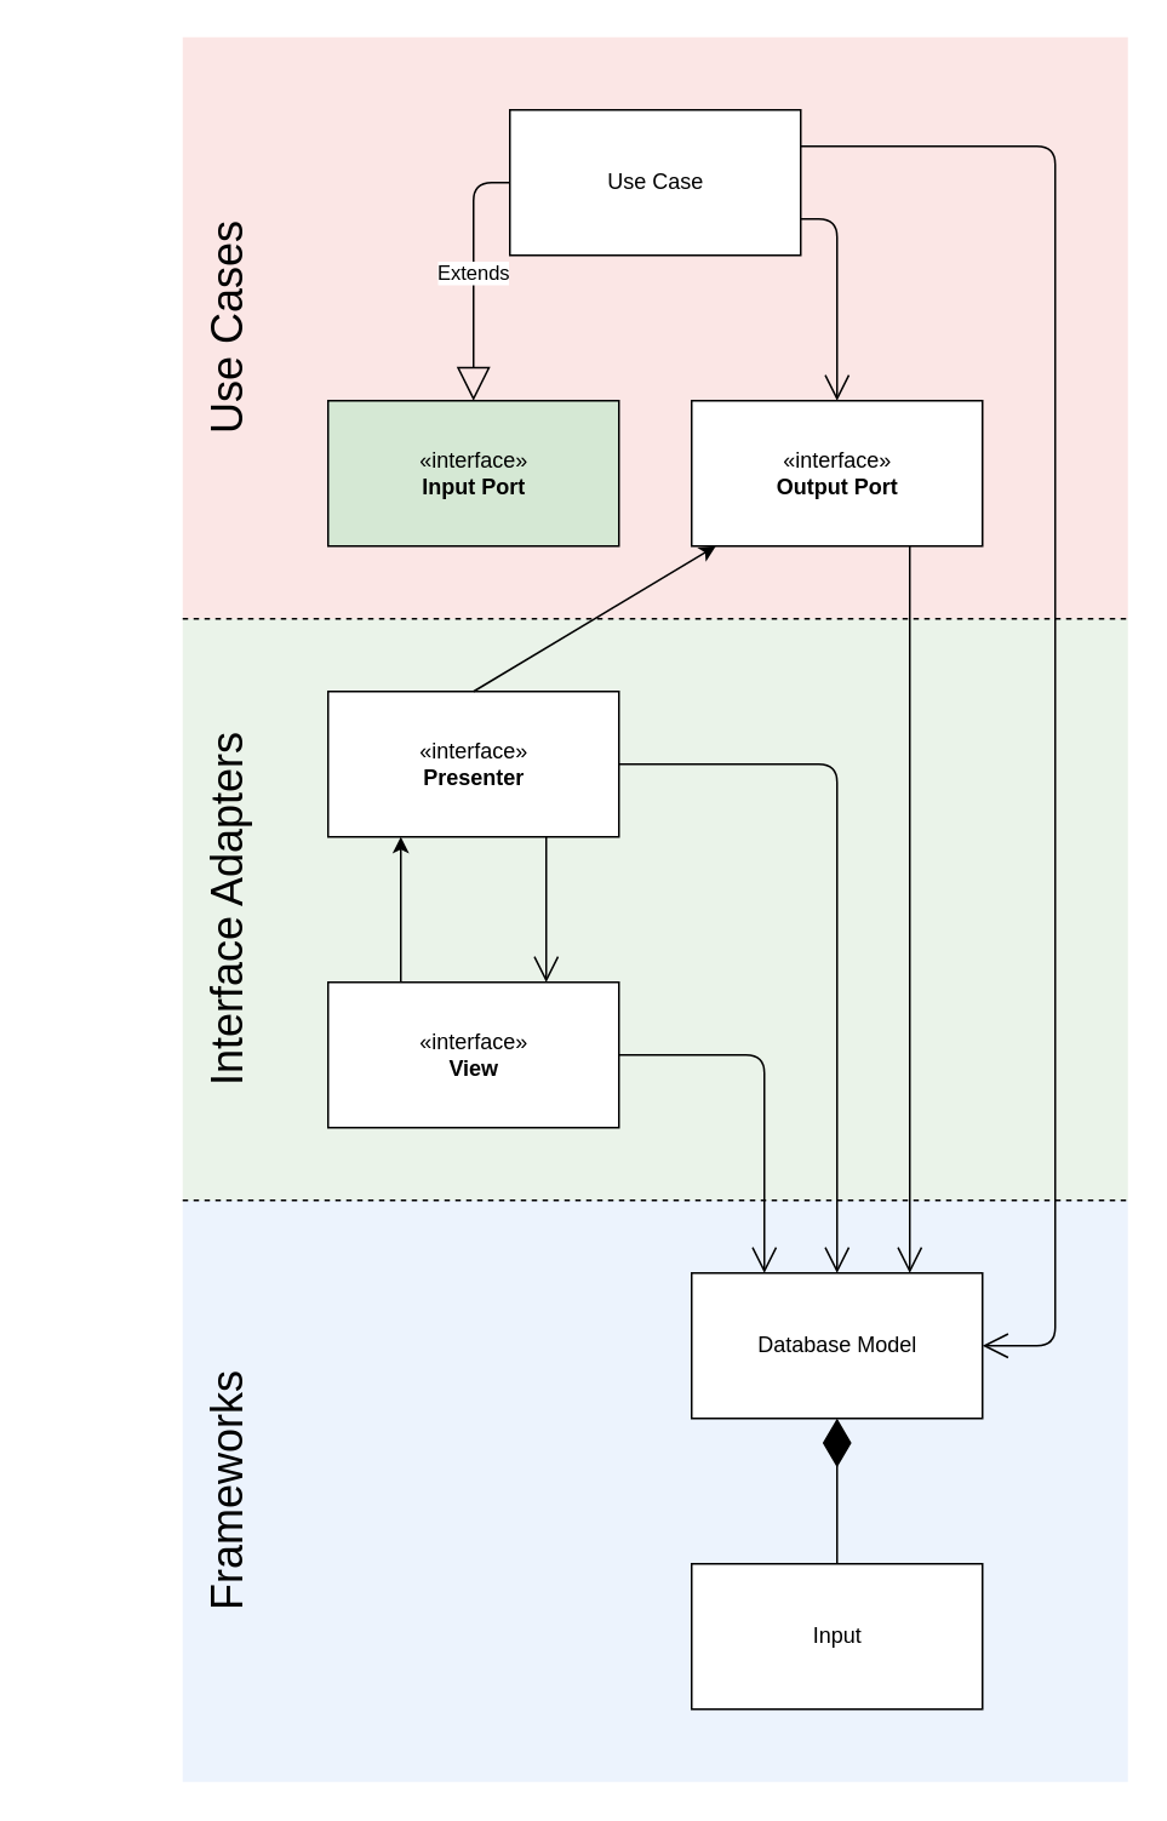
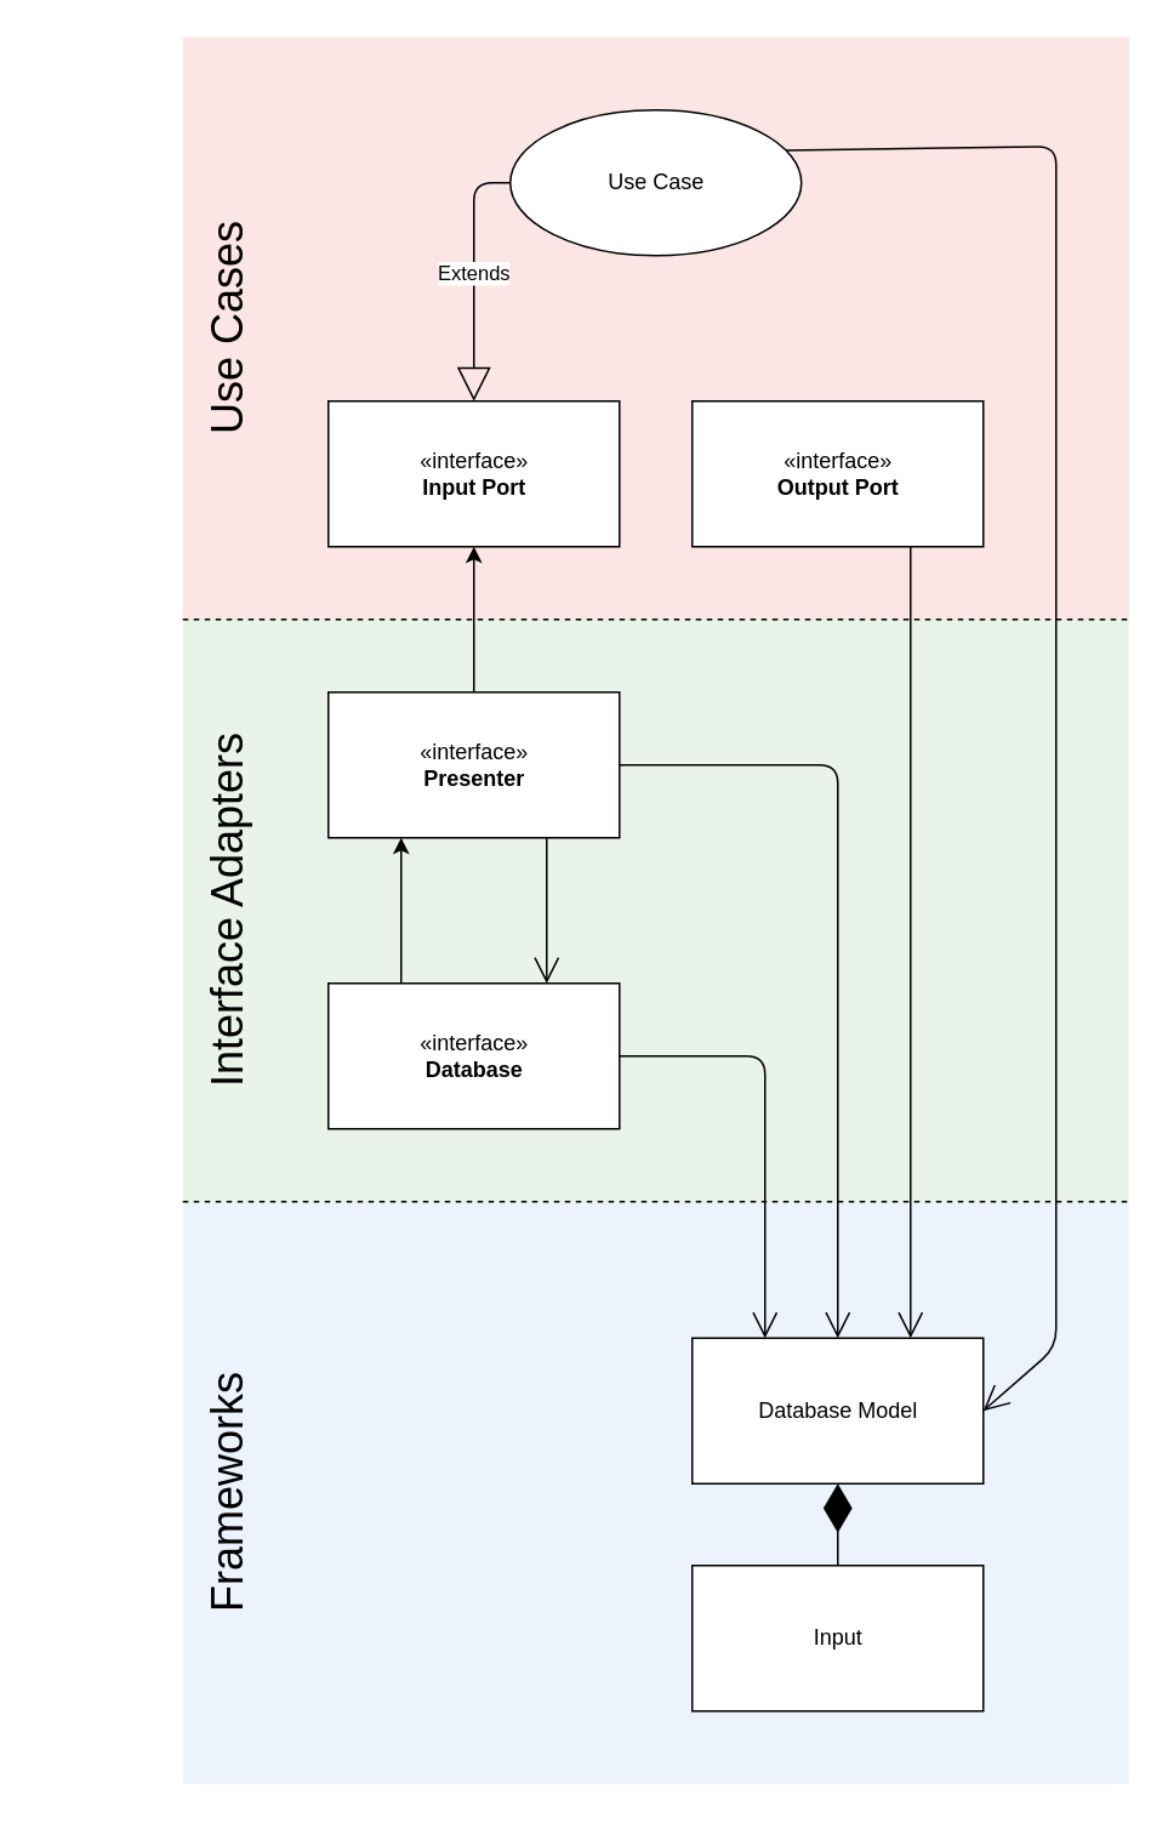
- <mxCell id="7" value="Use Case" style="html=1;" parent="1" vertex="1"><mxGeometry x="280" y="60" width="160" height="80" as="geometry" /></mxCell>
+ <mxCell id="7" value="Use Case" style="ellipse;html=1;" parent="1" vertex="1"><mxGeometry x="280" y="60" width="160" height="80" as="geometry" /></mxCell>
- <mxCell id="11" value="" style="endArrow=open;endFill=1;endSize=12;html=1;exitX=1;exitY=0.75;exitDx=0;exitDy=0;entryX=0.5;entryY=0;entryDx=0;entryDy=0;" parent="1" source="7" target="9" edge="1"><mxGeometry width="160" relative="1" as="geometry"><mxPoint x="360" y="430" as="sourcePoint" /><mxPoint x="520" y="430" as="targetPoint" /><Array as="points"><mxPoint x="460" y="120" /></Array></mxGeometry></mxCell>
- <mxCell id="8" value="«interface»&lt;br&gt;&lt;b&gt;Input Port&lt;/b&gt;" style="html=1;fillColor=#d5e8d4;" parent="1" vertex="1"><mxGeometry x="180" y="220" width="160" height="80" as="geometry" /></mxCell>
+ <mxCell id="8" value="«interface»&lt;br&gt;&lt;b&gt;Input Port&lt;/b&gt;" style="html=1;" parent="1" vertex="1"><mxGeometry x="180" y="220" width="160" height="80" as="geometry" /></mxCell>
- <mxCell id="13" value="" style="endArrow=classic;html=1;exitX=0.5;exitY=0;exitDx=0;exitDy=0;" parent="1" source="12" target="9" edge="1"><mxGeometry width="50" height="50" relative="1" as="geometry"><mxPoint x="440" y="410" as="sourcePoint" /><mxPoint x="490" y="360" as="targetPoint" /></mxGeometry></mxCell>
+ <mxCell id="13" value="" style="endArrow=classic;html=1;exitX=0.5;exitY=0;exitDx=0;exitDy=0;entryX=0.5;entryY=1;entryDx=0;entryDy=0;" parent="1" source="12" target="8" edge="1"><mxGeometry width="50" height="50" relative="1" as="geometry"><mxPoint x="440" y="410" as="sourcePoint" /><mxPoint x="490" y="360" as="targetPoint" /></mxGeometry></mxCell>
- <mxCell id="14" value="«interface»&lt;br&gt;&lt;b&gt;View&lt;/b&gt;" style="html=1;" parent="1" vertex="1"><mxGeometry x="180" y="540" width="160" height="80" as="geometry" /></mxCell>
+ <mxCell id="14" value="«interface»&lt;br&gt;&lt;b&gt;Database&lt;/b&gt;" style="html=1;" parent="1" vertex="1"><mxGeometry x="180" y="540" width="160" height="80" as="geometry" /></mxCell>
- <mxCell id="17" value="Database Model" style="html=1;" parent="1" vertex="1"><mxGeometry x="380" y="700" width="160" height="80" as="geometry" /></mxCell>
+ <mxCell id="17" value="Database Model" style="html=1;" parent="1" vertex="1"><mxGeometry x="380" y="735" width="160" height="80" as="geometry" /></mxCell>
